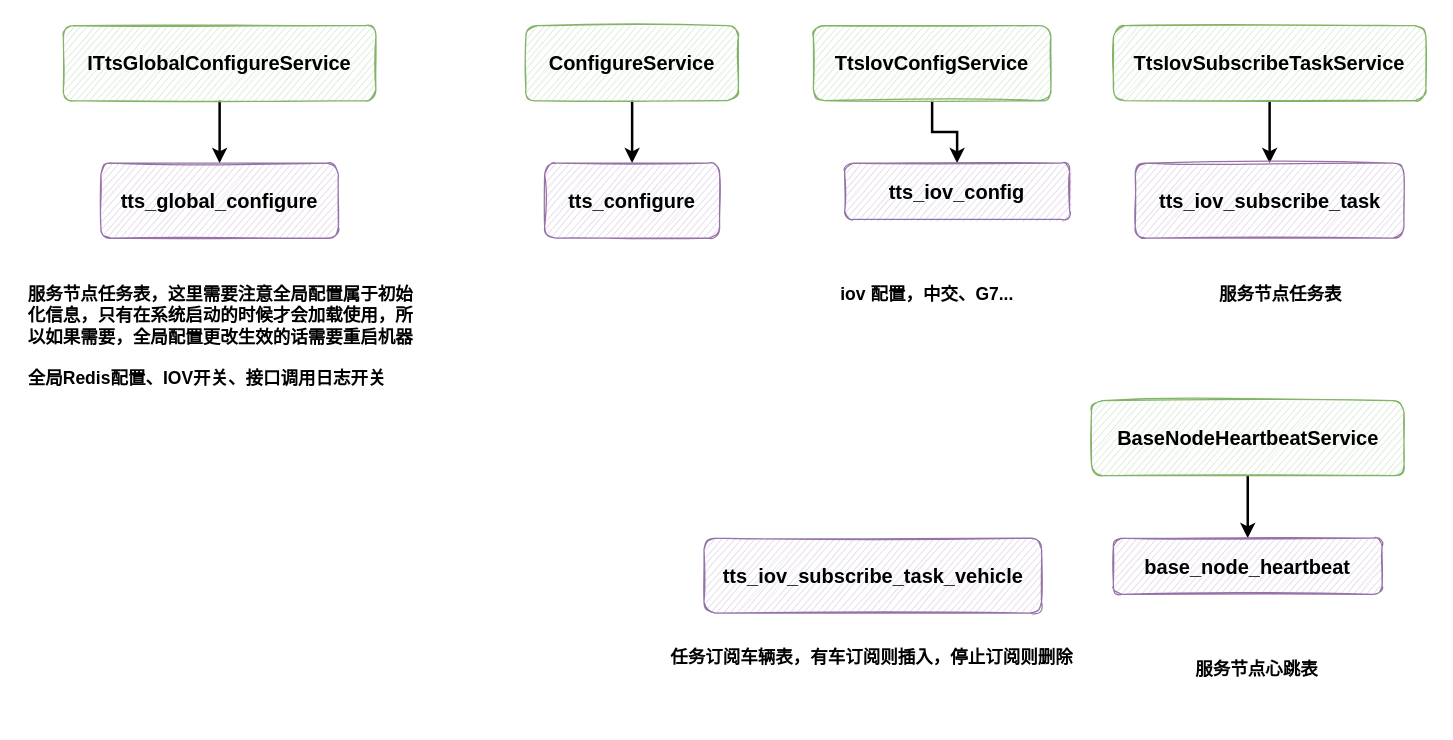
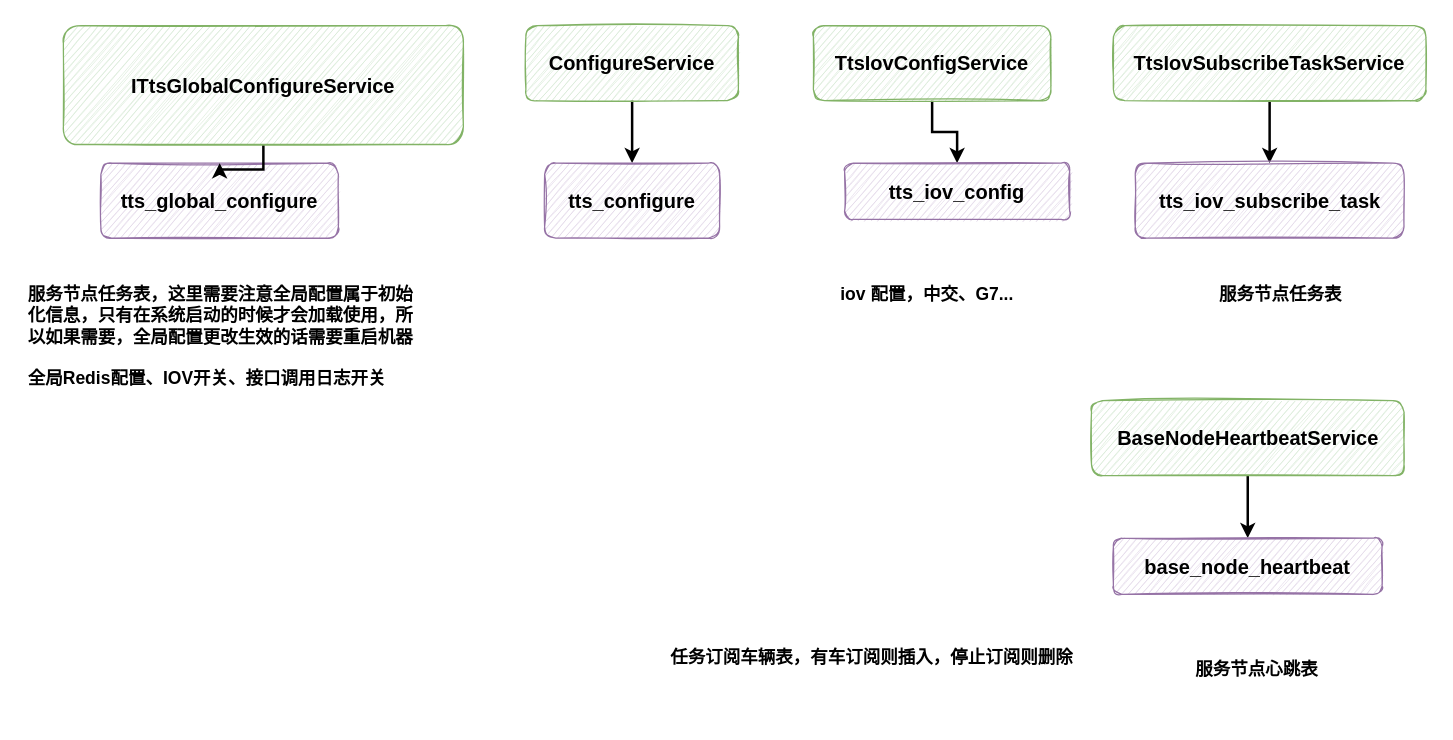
- <mxCell id="5" value="&lt;span style=&quot;font-size: 16px;&quot;&gt;&lt;b&gt;ITtsGlobalConfigureService&lt;/b&gt;&lt;/span&gt;" style="rounded=1;whiteSpace=wrap;html=1;sketch=1;fillColor=#d5e8d4;strokeColor=#82b366;" parent="1" vertex="1"><mxGeometry x="50" y="20" width="250" height="60" as="geometry" /></mxCell>
+ <mxCell id="5" value="&lt;span style=&quot;font-size: 16px;&quot;&gt;&lt;b&gt;ITtsGlobalConfigureService&lt;/b&gt;&lt;/span&gt;" style="rounded=1;whiteSpace=wrap;html=1;sketch=1;fillColor=#d5e8d4;strokeColor=#82b366;" parent="1" vertex="1"><mxGeometry x="50" y="20" width="320" height="95" as="geometry" /></mxCell>
- <mxCell id="21" value="&lt;b&gt;&lt;font style=&quot;font-size: 16px;&quot;&gt;tts_iov_subscribe_task_vehicle&lt;/font&gt;&lt;/b&gt;" style="rounded=1;whiteSpace=wrap;html=1;fontSize=14;fillColor=#e1d5e7;strokeColor=#9673a6;sketch=1;" parent="1" vertex="1"><mxGeometry x="562.5" y="430" width="270" height="60" as="geometry" /></mxCell>
